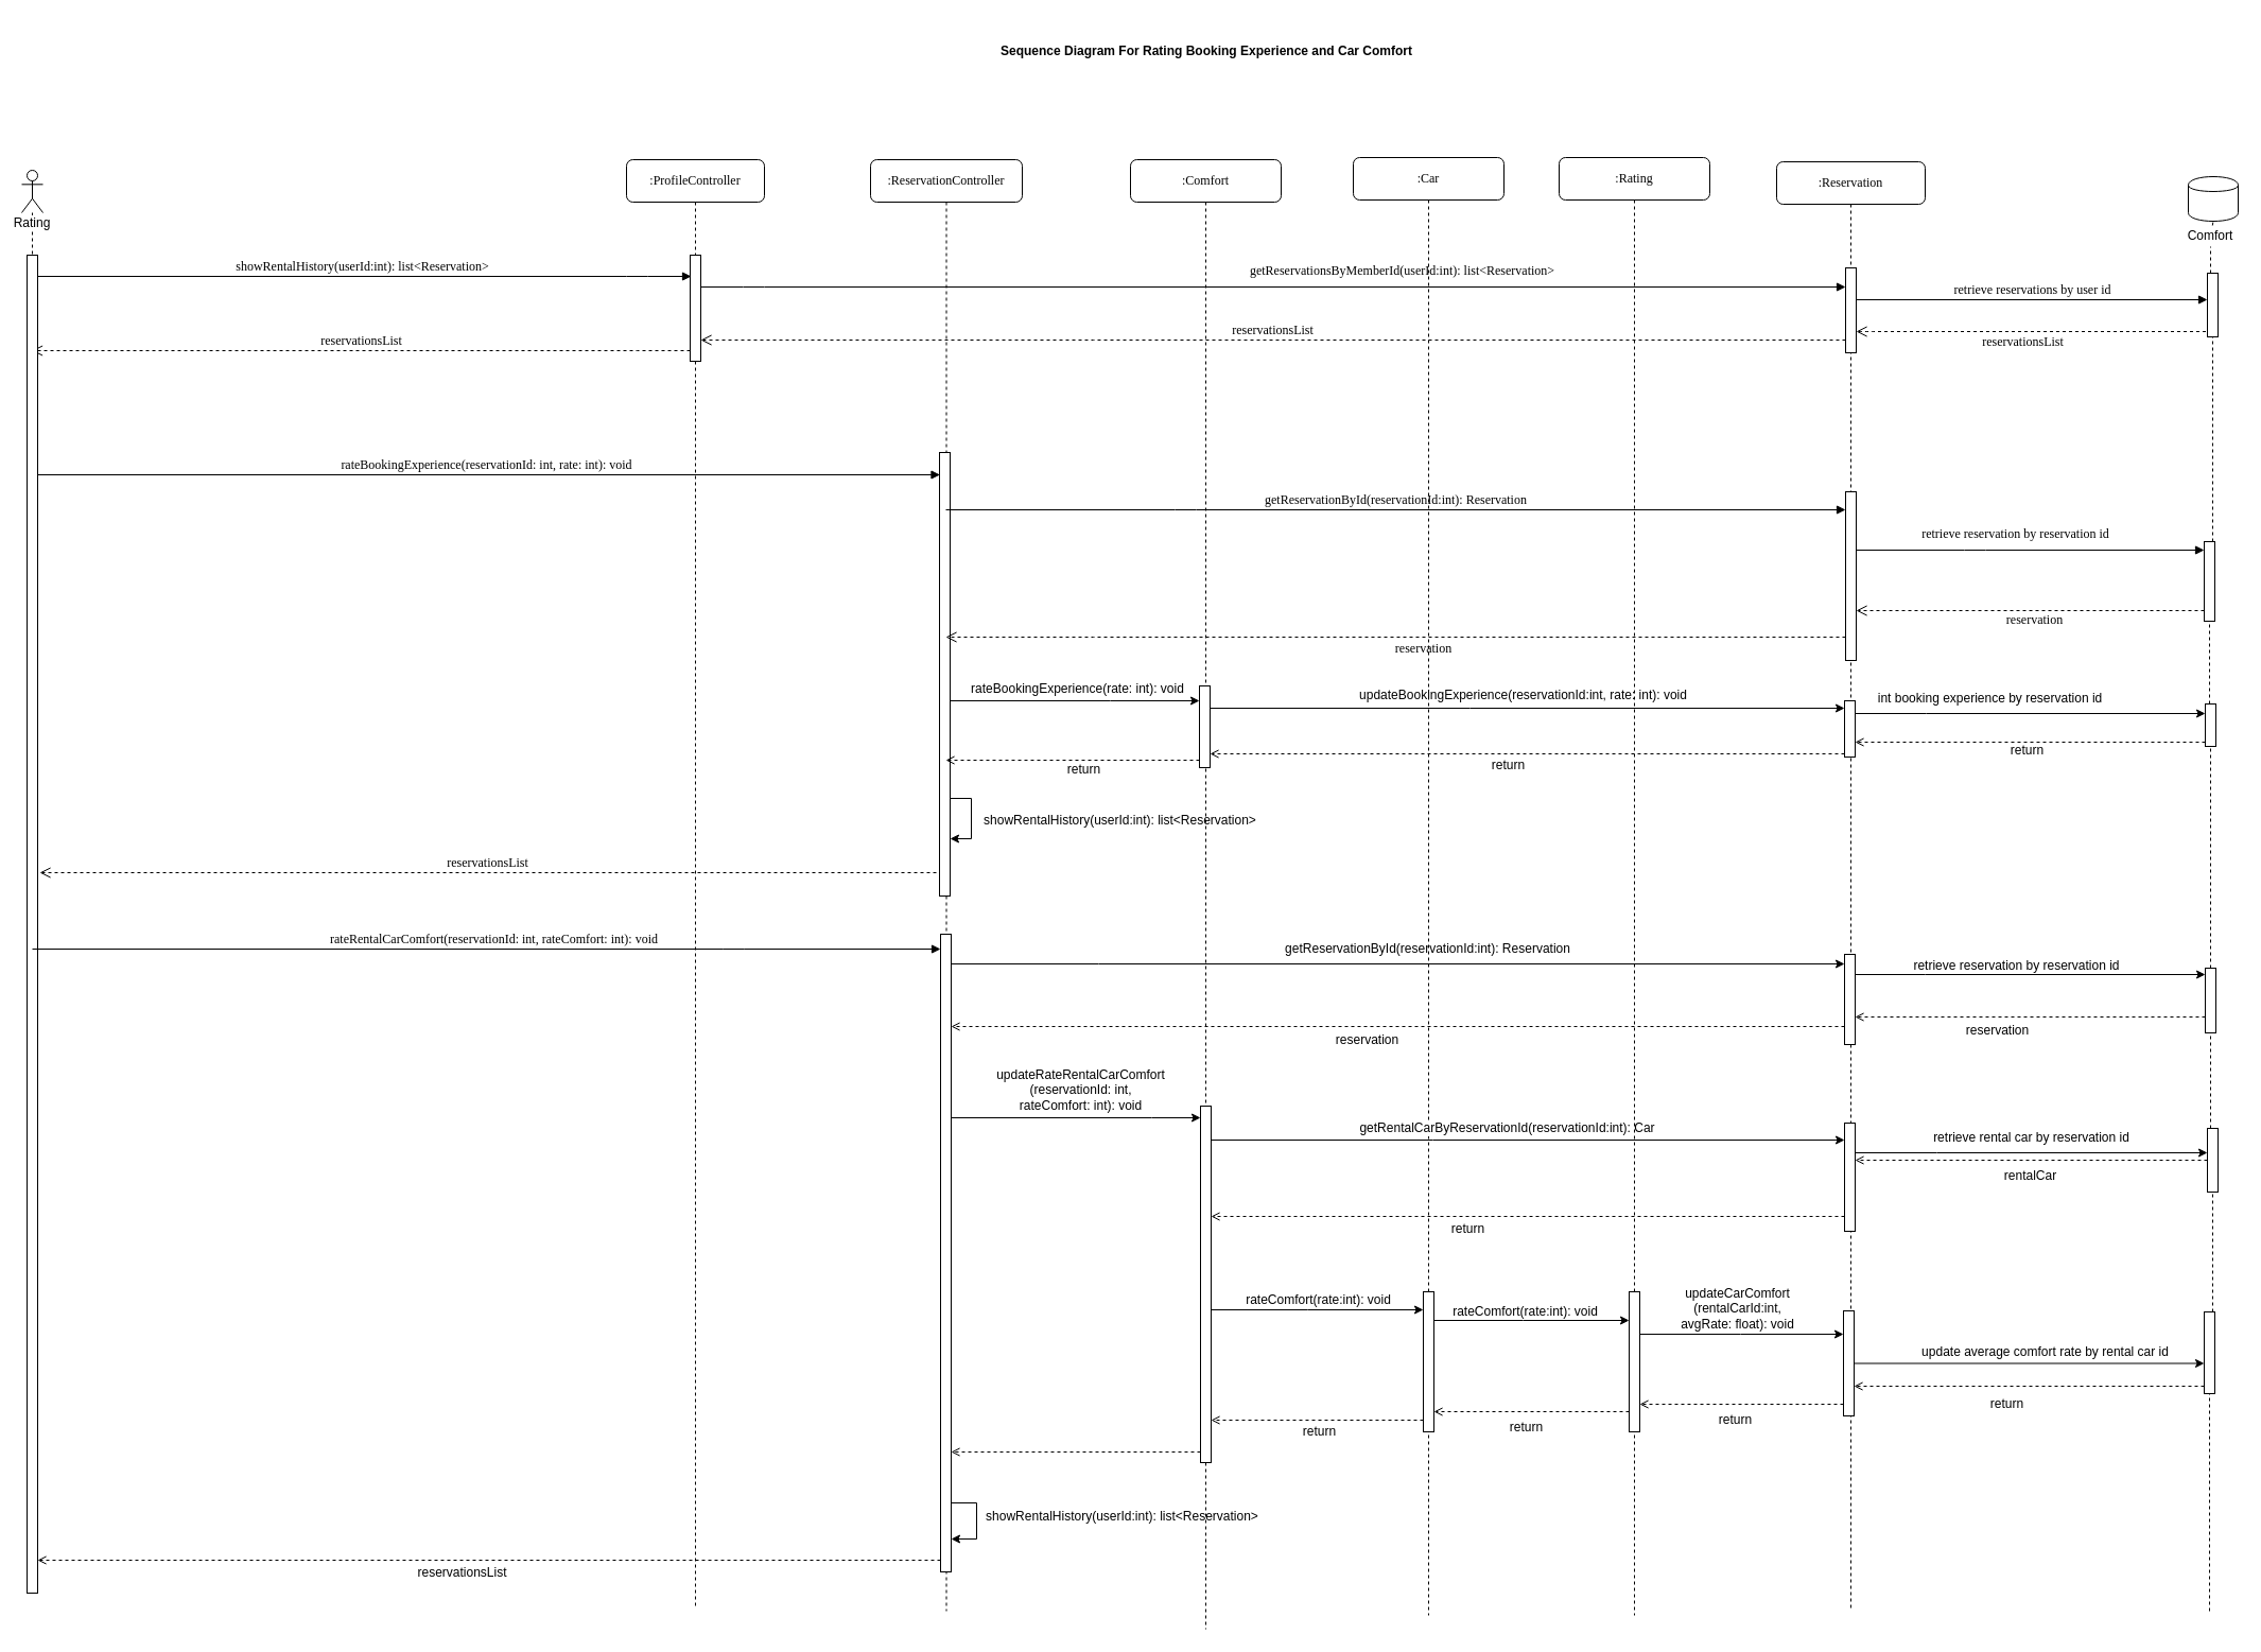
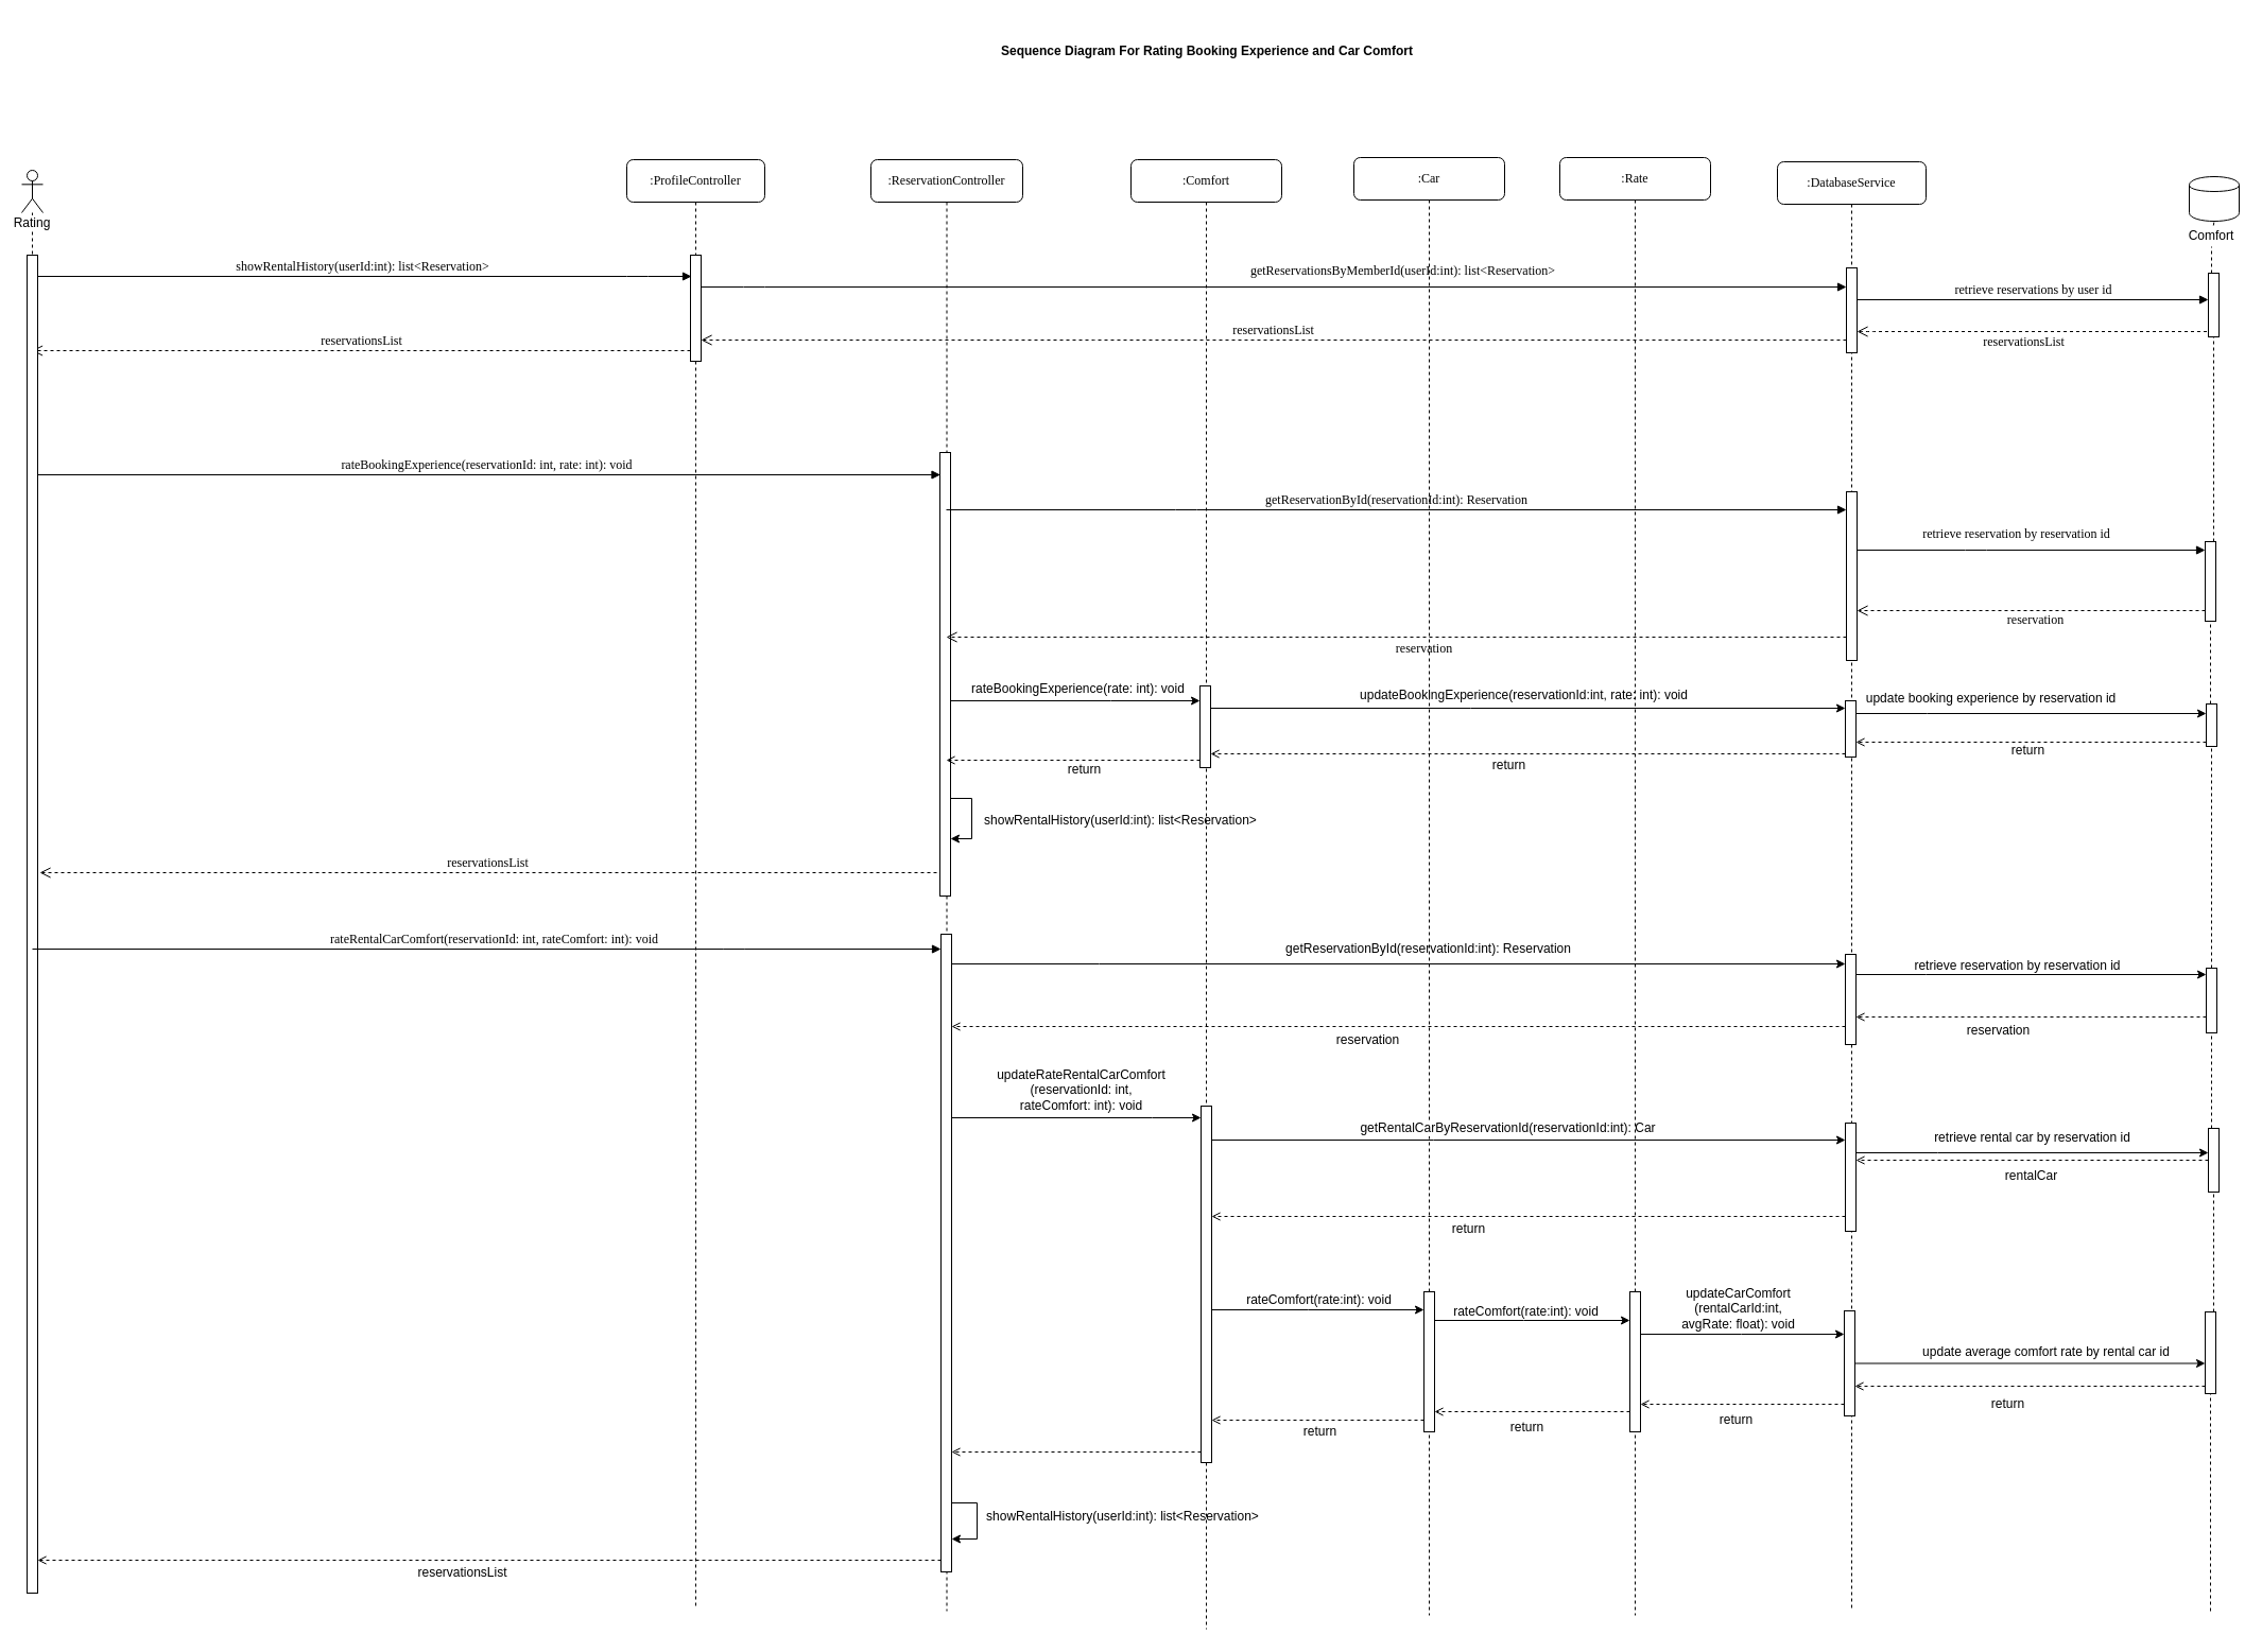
- <mxCell id="100" value=":Rating" style="shape=umlLifeline;perimeter=lifelinePerimeter;whiteSpace=wrap;html=1;container=1;collapsible=0;recursiveResize=0;outlineConnect=0;rounded=1;shadow=0;comic=0;labelBackgroundColor=none;strokeWidth=1;fontFamily=Verdana;fontSize=12;align=center;" vertex="1" parent="1"><mxGeometry x="1469" y="148" width="142" height="1374" as="geometry" /></mxCell>
+ <mxCell id="100" value=":Rate" style="shape=umlLifeline;perimeter=lifelinePerimeter;whiteSpace=wrap;html=1;container=1;collapsible=0;recursiveResize=0;outlineConnect=0;rounded=1;shadow=0;comic=0;labelBackgroundColor=none;strokeWidth=1;fontFamily=Verdana;fontSize=12;align=center;" vertex="1" parent="1"><mxGeometry x="1469" y="148" width="142" height="1374" as="geometry" /></mxCell>
- <mxCell id="9" value=":Reservation" style="shape=umlLifeline;perimeter=lifelinePerimeter;whiteSpace=wrap;html=1;container=1;collapsible=0;recursiveResize=0;outlineConnect=0;rounded=1;shadow=0;comic=0;labelBackgroundColor=none;strokeWidth=1;fontFamily=Verdana;fontSize=12;align=center;" parent="1" vertex="1"><mxGeometry x="1674" y="152" width="140" height="1363" as="geometry" /></mxCell>
+ <mxCell id="9" value=":DatabaseService" style="shape=umlLifeline;perimeter=lifelinePerimeter;whiteSpace=wrap;html=1;container=1;collapsible=0;recursiveResize=0;outlineConnect=0;rounded=1;shadow=0;comic=0;labelBackgroundColor=none;strokeWidth=1;fontFamily=Verdana;fontSize=12;align=center;" parent="1" vertex="1"><mxGeometry x="1674" y="152" width="140" height="1363" as="geometry" /></mxCell>
- <mxCell id="53" value="int booking experience by reservation id" style="text;html=1;align=center;verticalAlign=middle;resizable=0;points=[];autosize=1;" parent="1" vertex="1"><mxGeometry x="1752" y="649" width="245" height="18" as="geometry" /></mxCell>
+ <mxCell id="53" value="update booking experience by reservation id" style="text;html=1;align=center;verticalAlign=middle;resizable=0;points=[];autosize=1;" parent="1" vertex="1"><mxGeometry x="1752" y="649" width="245" height="18" as="geometry" /></mxCell>
